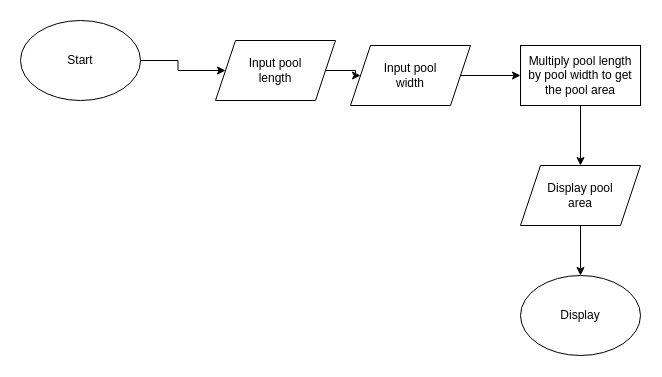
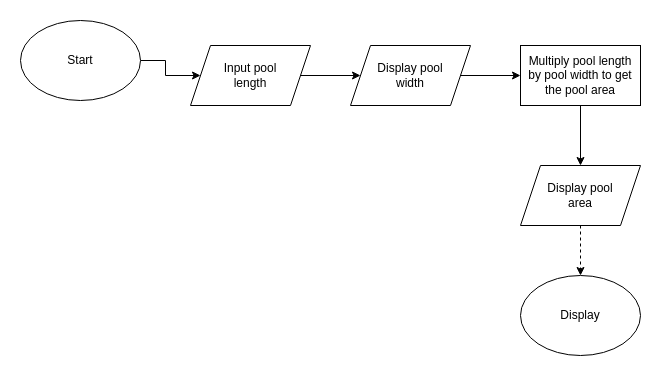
- <mxCell id="5" value="&lt;div&gt;Input pool&lt;/div&gt;&lt;div&gt;length&lt;br&gt;&lt;/div&gt;" style="shape=parallelogram;perimeter=parallelogramPerimeter;whiteSpace=wrap;html=1;fixedSize=1;" vertex="1" parent="1"><mxGeometry x="215" y="40" width="120" height="60" as="geometry" /></mxCell>
+ <mxCell id="5" value="&lt;div&gt;Input pool&lt;/div&gt;&lt;div&gt;length&lt;br&gt;&lt;/div&gt;" style="shape=parallelogram;perimeter=parallelogramPerimeter;whiteSpace=wrap;html=1;fixedSize=1;" vertex="1" parent="1"><mxGeometry x="190" y="45" width="120" height="60" as="geometry" /></mxCell>
- <mxCell id="7" value="&lt;div&gt;Input pool&lt;/div&gt;&lt;div&gt;width&lt;br&gt;&lt;/div&gt;" style="shape=parallelogram;perimeter=parallelogramPerimeter;whiteSpace=wrap;html=1;fixedSize=1;" vertex="1" parent="1"><mxGeometry x="350" y="45" width="120" height="60" as="geometry" /></mxCell>
+ <mxCell id="7" value="&lt;div&gt;Display pool&lt;/div&gt;&lt;div&gt;width&lt;br&gt;&lt;/div&gt;" style="shape=parallelogram;perimeter=parallelogramPerimeter;whiteSpace=wrap;html=1;fixedSize=1;" vertex="1" parent="1"><mxGeometry x="350" y="45" width="120" height="60" as="geometry" /></mxCell>
- <mxCell id="10" style="edgeStyle=orthogonalEdgeStyle;rounded=0;orthogonalLoop=1;jettySize=auto;html=1;entryX=0.5;entryY=0;entryDx=0;entryDy=0;" edge="1" parent="1" source="11" target="12"><mxGeometry relative="1" as="geometry" /></mxCell>
+ <mxCell id="10" style="edgeStyle=orthogonalEdgeStyle;rounded=0;orthogonalLoop=1;jettySize=auto;html=1;entryX=0.5;entryY=0;entryDx=0;entryDy=0;dashed=1;" edge="1" parent="1" source="11" target="12"><mxGeometry relative="1" as="geometry" /></mxCell>
